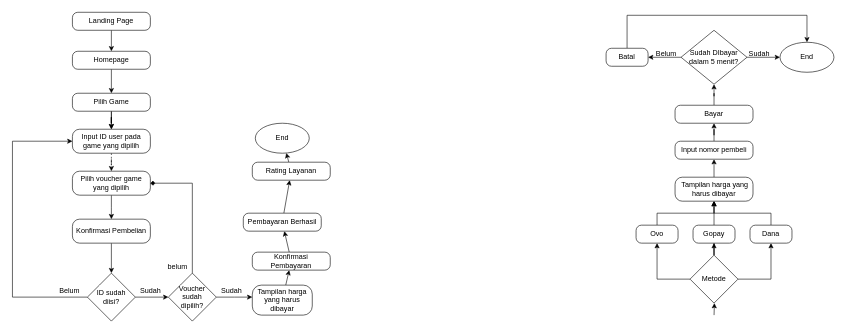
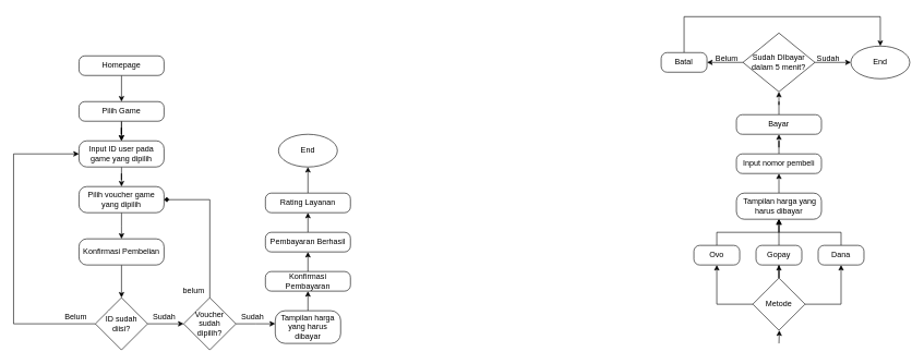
- <mxCell id="52" value="Landing Page" style="rounded=1;whiteSpace=wrap;html=1;arcSize=30;" vertex="1" parent="1"><mxGeometry x="120" y="20" width="130" height="30" as="geometry" /></mxCell>
- <mxCell id="51" style="edgeStyle=none;html=1;" edge="1" parent="1" source="52" target="13"><mxGeometry relative="1" as="geometry" /></mxCell>
- <mxCell id="9" value="" style="edgeStyle=orthogonalEdgeStyle;rounded=0;orthogonalLoop=1;jettySize=auto;html=1;dashed=1;" parent="1" source="10" target="6" edge="1"><mxGeometry relative="1" as="geometry" /></mxCell>
+ <mxCell id="9" value="" style="edgeStyle=orthogonalEdgeStyle;rounded=0;orthogonalLoop=1;jettySize=auto;html=1;" parent="1" source="10" target="6" edge="1"><mxGeometry relative="1" as="geometry" /></mxCell>
- <mxCell id="58" value="Rating Layanan" style="rounded=1;whiteSpace=wrap;html=1;arcSize=30;" vertex="1" parent="1"><mxGeometry x="420" y="270" width="130" height="30" as="geometry" /></mxCell>
+ <mxCell id="58" value="Rating Layanan" style="rounded=1;whiteSpace=wrap;html=1;arcSize=30;" vertex="1" parent="1"><mxGeometry x="405" y="295" width="130" height="30" as="geometry" /></mxCell>
- <mxCell id="54" value="Konfirmasi Pembayaran" style="rounded=1;whiteSpace=wrap;html=1;arcSize=30;" vertex="1" parent="1"><mxGeometry x="420" y="420" width="130" height="30" as="geometry" /></mxCell>
+ <mxCell id="54" value="Konfirmasi Pembayaran" style="rounded=1;whiteSpace=wrap;html=1;arcSize=30;" vertex="1" parent="1"><mxGeometry x="405" y="415" width="130" height="30" as="geometry" /></mxCell>
